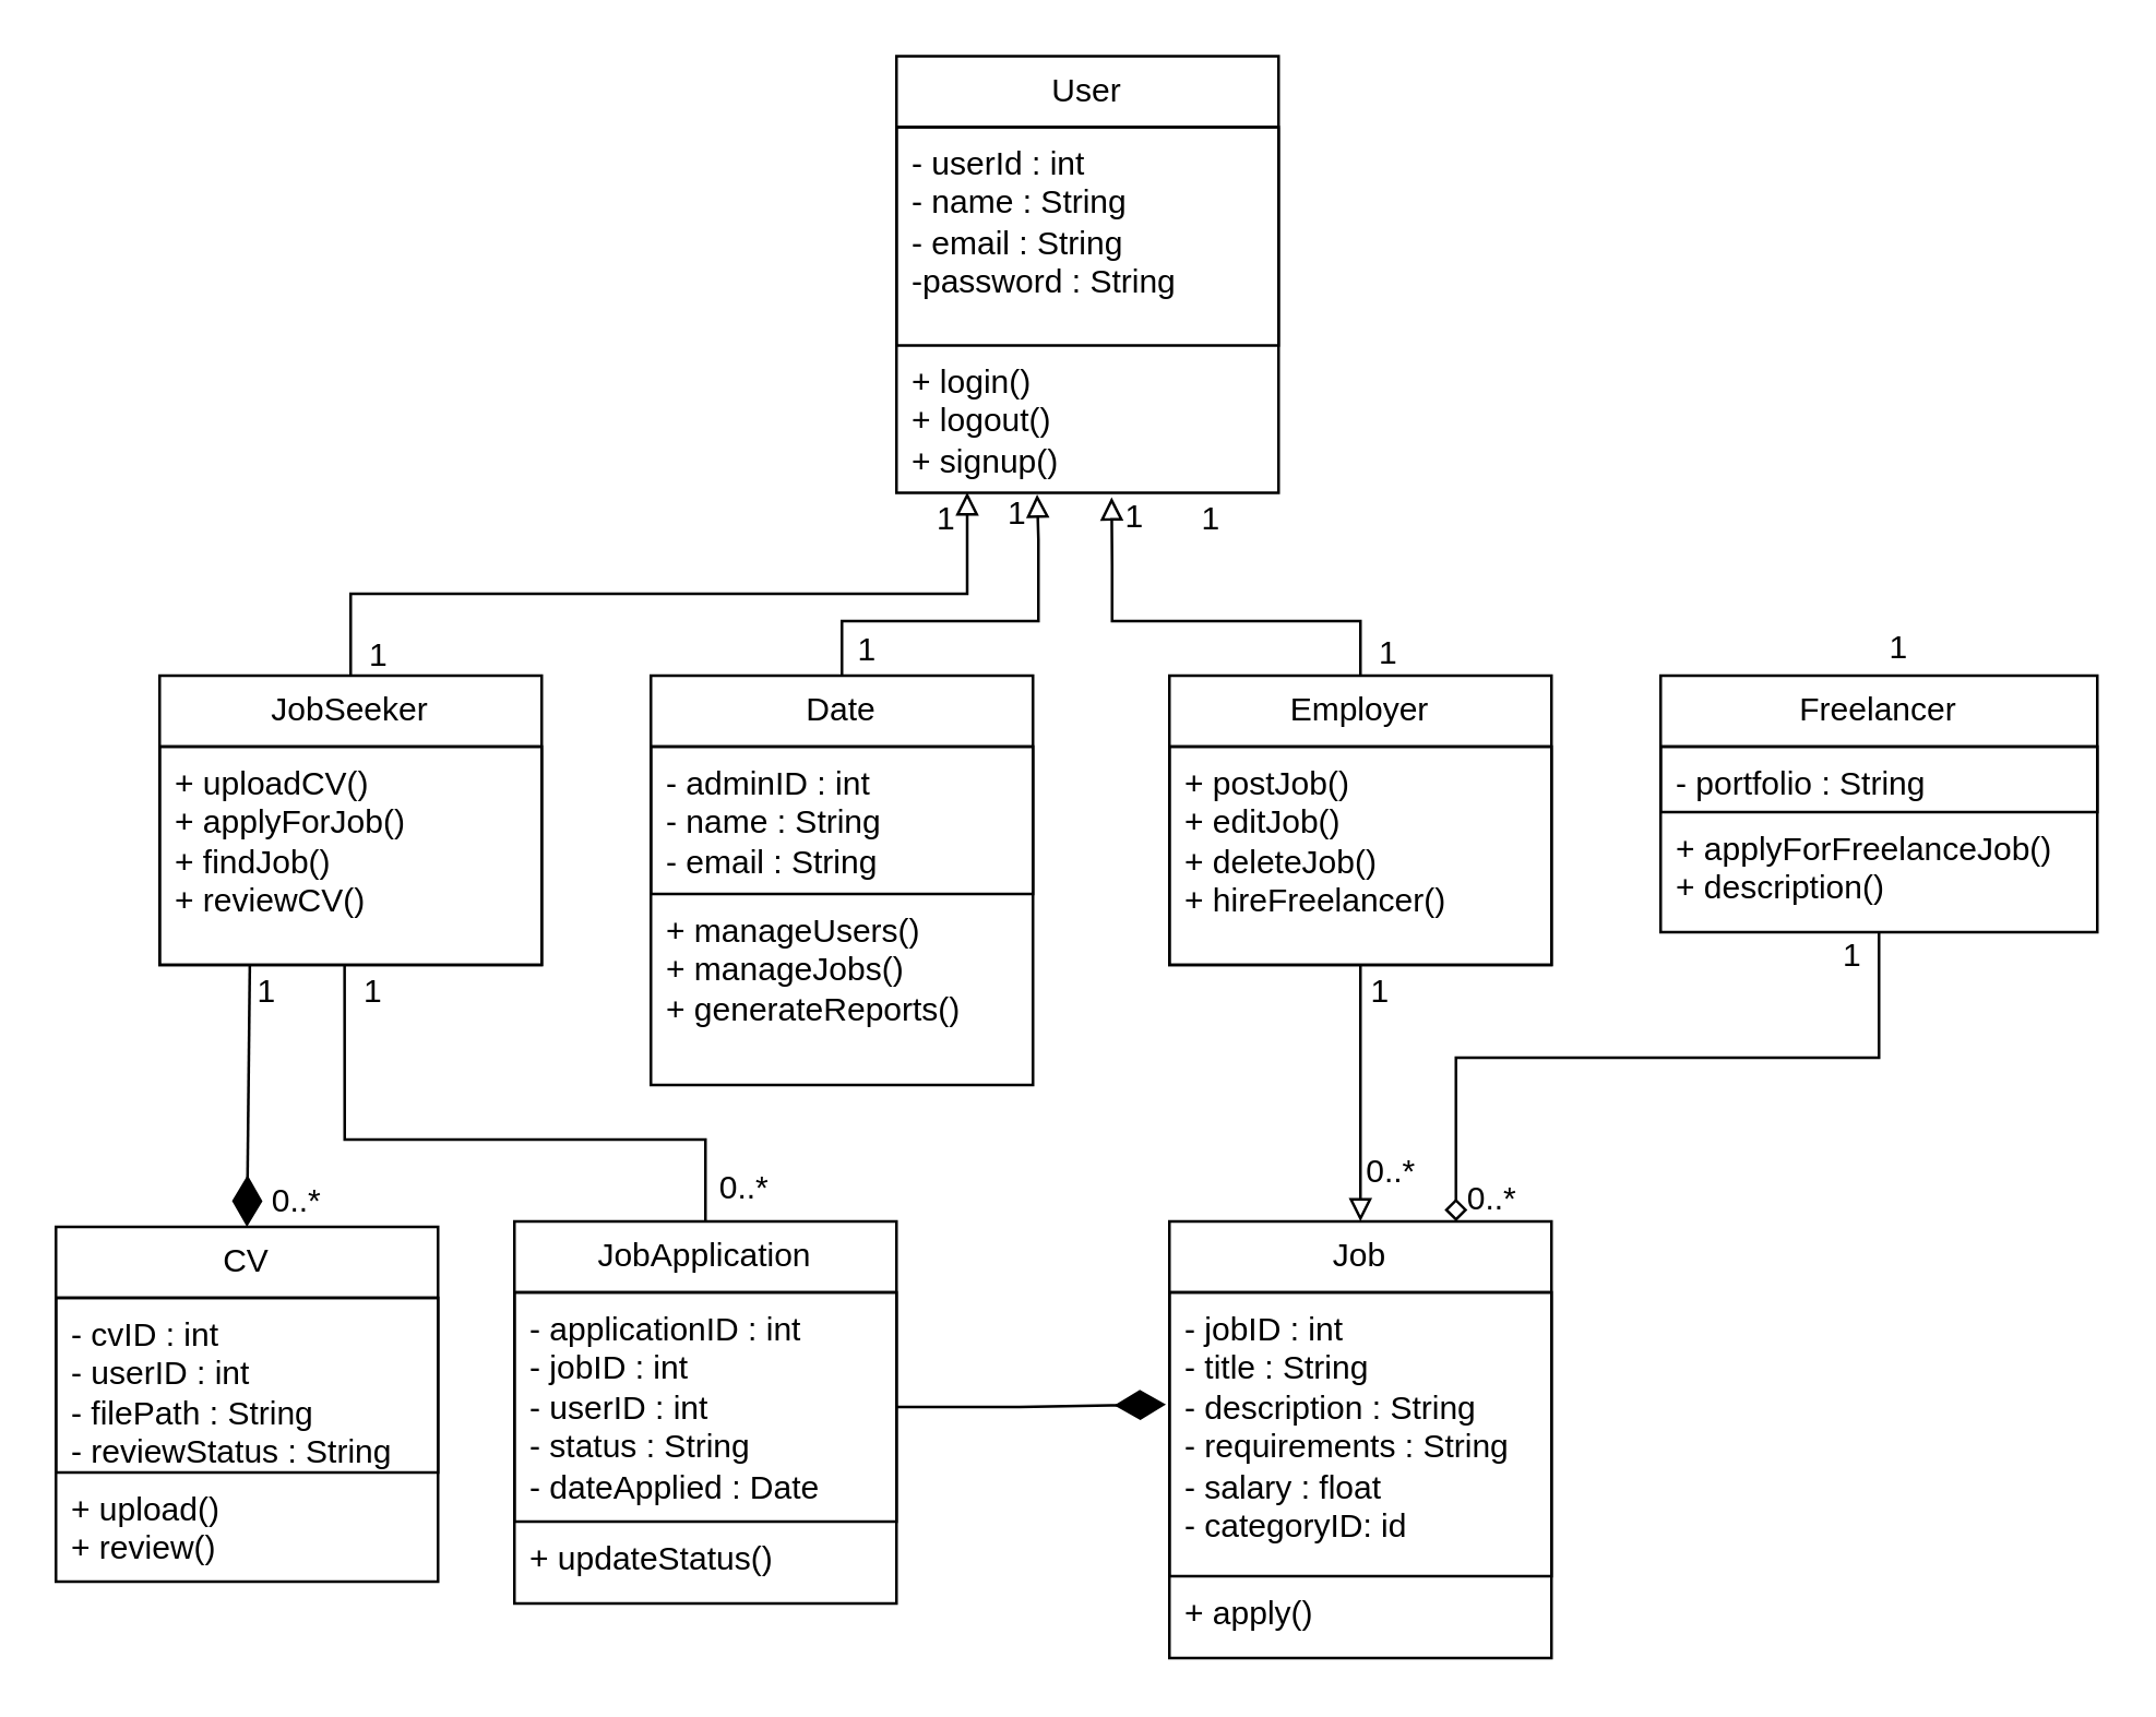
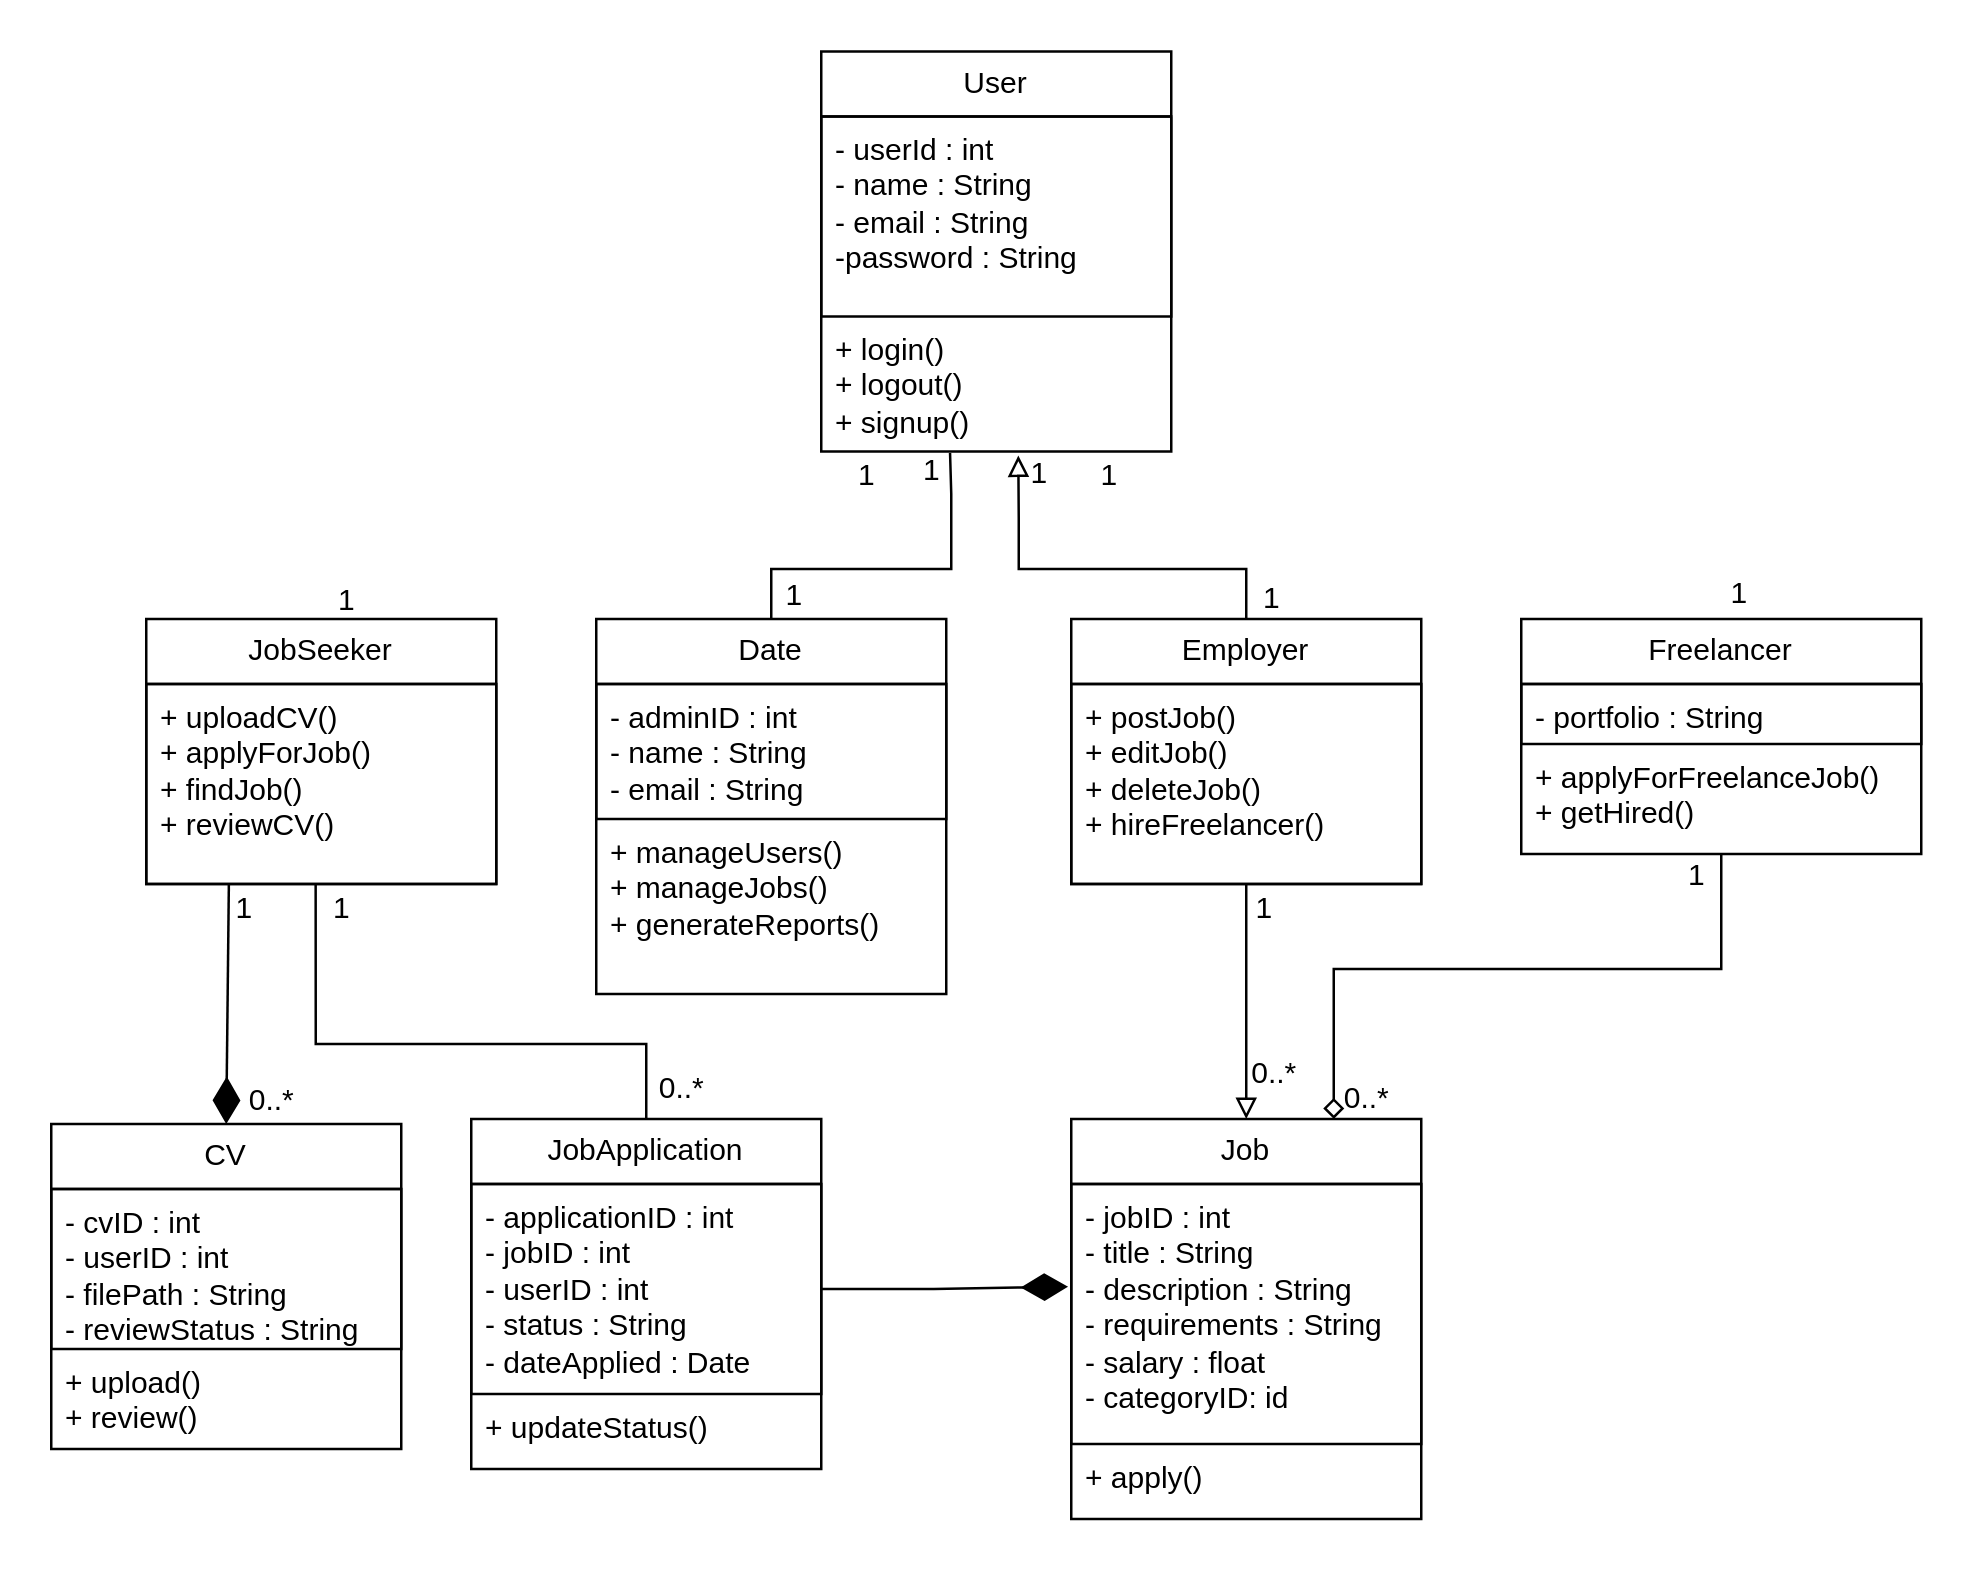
- <mxCell id="17" style="rounded=0;orthogonalLoop=1;jettySize=auto;html=1;exitX=0.5;exitY=0;exitDx=0;exitDy=0;entryX=0.368;entryY=1.011;entryDx=0;entryDy=0;entryPerimeter=0;endArrow=block;endFill=0;edgeStyle=orthogonalEdgeStyle;" parent="1" source="14" target="4" edge="1"><mxGeometry relative="1" as="geometry"><Array as="points"><mxPoint x="308" y="227" /><mxPoint x="380" y="227" /><mxPoint x="380" y="197" /><mxPoint x="380" y="197" /></Array></mxGeometry></mxCell>
+ <mxCell id="17" style="rounded=0;orthogonalLoop=1;jettySize=auto;html=1;exitX=0.5;exitY=0;exitDx=0;exitDy=0;entryX=0.368;entryY=1.011;entryDx=0;entryDy=0;entryPerimeter=0;endArrow=none;endFill=0;edgeStyle=orthogonalEdgeStyle;" parent="1" source="14" target="4" edge="1"><mxGeometry relative="1" as="geometry"><Array as="points"><mxPoint x="308" y="227" /><mxPoint x="380" y="227" /><mxPoint x="380" y="197" /><mxPoint x="380" y="197" /></Array></mxGeometry></mxCell>
- <mxCell id="5" style="rounded=0;orthogonalLoop=1;jettySize=auto;html=1;exitX=0.5;exitY=0;exitDx=0;exitDy=0;entryX=0.185;entryY=0.996;entryDx=0;entryDy=0;endArrow=block;endFill=0;edgeStyle=orthogonalEdgeStyle;entryPerimeter=0;" parent="1" source="6" target="4" edge="1"><mxGeometry relative="1" as="geometry"><Array as="points"><mxPoint x="128" y="217" /><mxPoint x="354" y="217" /></Array></mxGeometry></mxCell>
- <mxCell id="13" value="+ applyForFreelanceJob()&lt;div&gt;+ description()&lt;/div&gt;" style="text;strokeColor=none;fillColor=none;align=left;verticalAlign=top;spacingLeft=4;spacingRight=4;overflow=hidden;rotatable=0;points=[[0,0.5],[1,0.5]];portConstraint=eastwest;whiteSpace=wrap;html=1;" parent="11" vertex="1"><mxGeometry y="50" width="160" height="44" as="geometry" /></mxCell>
+ <mxCell id="13" value="+ applyForFreelanceJob()&lt;div&gt;+ getHired()&lt;/div&gt;" style="text;strokeColor=none;fillColor=none;align=left;verticalAlign=top;spacingLeft=4;spacingRight=4;overflow=hidden;rotatable=0;points=[[0,0.5],[1,0.5]];portConstraint=eastwest;whiteSpace=wrap;html=1;" parent="11" vertex="1"><mxGeometry y="50" width="160" height="44" as="geometry" /></mxCell>
